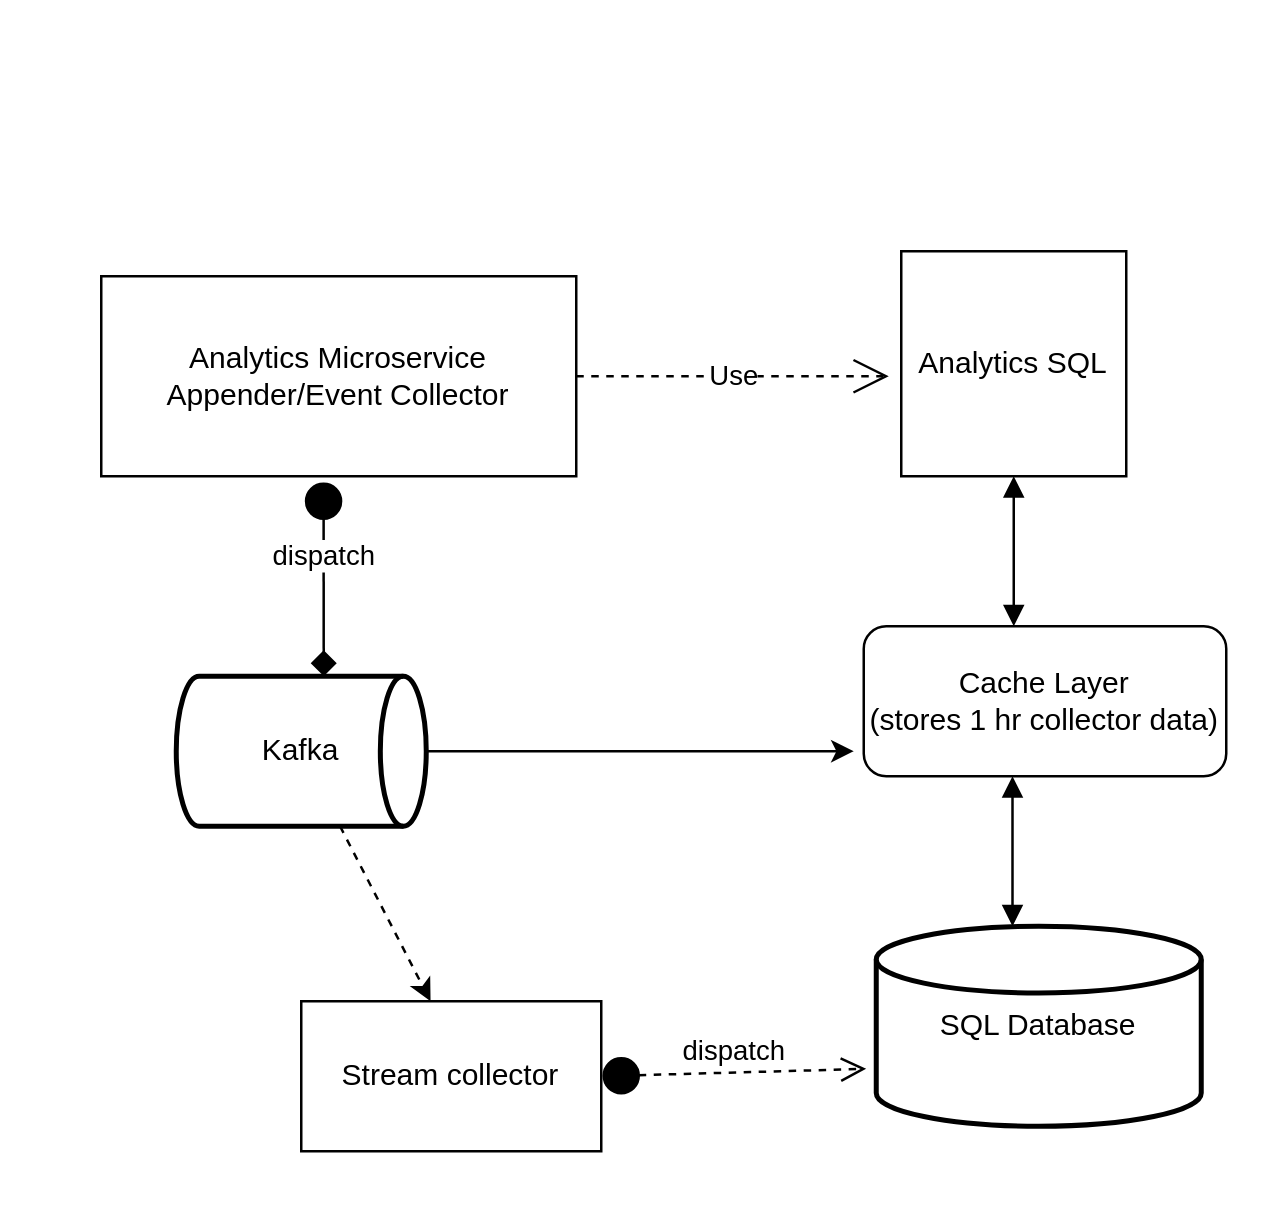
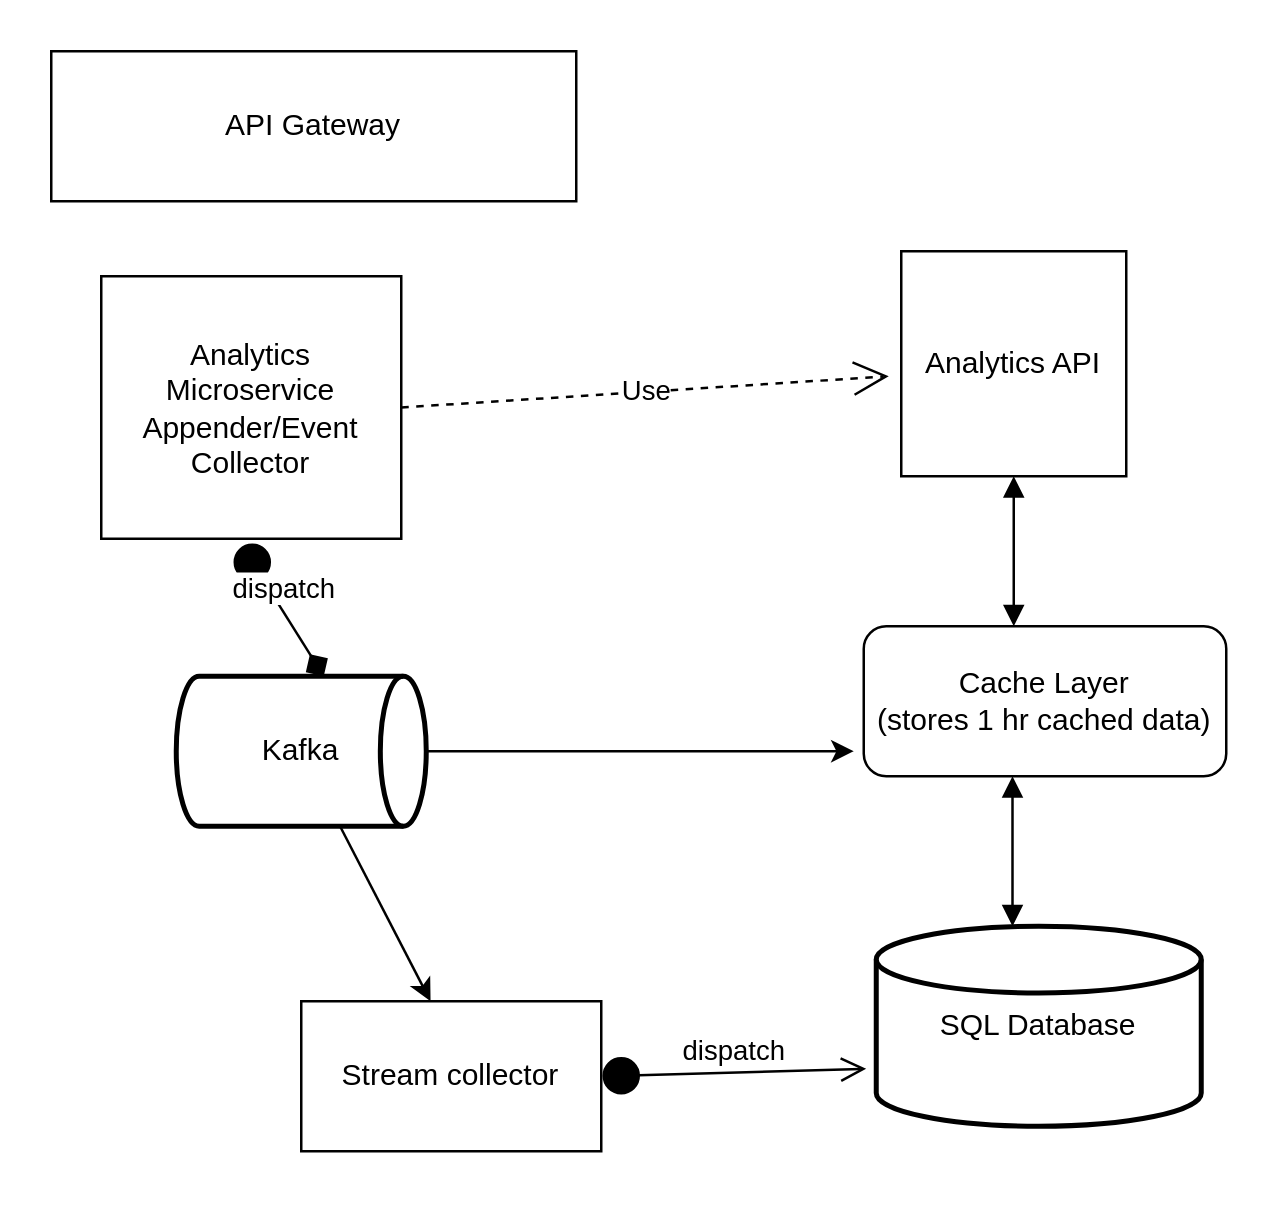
+ <mxCell id="2" value="API Gateway" style="rounded=0;whiteSpace=wrap;html=1;" vertex="1" parent="1"><mxGeometry x="20" y="20" width="210" height="60" as="geometry" /></mxCell>
- <mxCell id="3" value="Analytics SQL" style="whiteSpace=wrap;html=1;aspect=fixed;" vertex="1" parent="1"><mxGeometry x="360" y="100" width="90" height="90" as="geometry" /></mxCell>
+ <mxCell id="3" value="Analytics API" style="whiteSpace=wrap;html=1;aspect=fixed;" vertex="1" parent="1"><mxGeometry x="360" y="100" width="90" height="90" as="geometry" /></mxCell>
- <mxCell id="5" value="&lt;div&gt;Analytics Microservice&lt;/div&gt;&lt;div&gt;Appender/Event Collector&lt;br&gt;&lt;/div&gt;" style="rounded=0;whiteSpace=wrap;html=1;" vertex="1" parent="1"><mxGeometry x="40" y="110" width="190" height="80" as="geometry" /></mxCell>
+ <mxCell id="5" value="&lt;div&gt;Analytics Microservice&lt;/div&gt;&lt;div&gt;Appender/Event Collector&lt;br&gt;&lt;/div&gt;" style="rounded=0;whiteSpace=wrap;html=1;" vertex="1" parent="1"><mxGeometry x="40" y="110" width="120" height="105" as="geometry" /></mxCell>
- <mxCell id="11" value="&lt;div&gt;Cache Layer&lt;/div&gt;&lt;div&gt;(stores 1 hr collector data)&lt;br&gt;&lt;/div&gt;" style="rounded=1;whiteSpace=wrap;html=1;" vertex="1" parent="1"><mxGeometry x="345" y="250" width="145" height="60" as="geometry" /></mxCell>
+ <mxCell id="11" value="&lt;div&gt;Cache Layer&lt;/div&gt;&lt;div&gt;(stores 1 hr cached data)&lt;br&gt;&lt;/div&gt;" style="rounded=1;whiteSpace=wrap;html=1;" vertex="1" parent="1"><mxGeometry x="345" y="250" width="145" height="60" as="geometry" /></mxCell>
- <mxCell id="9" value="" style="endArrow=classic;html=1;entryX=0.431;entryY=0;entryDx=0;entryDy=0;entryPerimeter=0;dashed=1;" edge="1" parent="1" source="7" target="8"><mxGeometry width="50" height="50" relative="1" as="geometry"><mxPoint x="90" y="390" as="sourcePoint" /><mxPoint x="120" y="390" as="targetPoint" /></mxGeometry></mxCell>
+ <mxCell id="9" value="" style="endArrow=classic;html=1;entryX=0.431;entryY=0;entryDx=0;entryDy=0;entryPerimeter=0;" edge="1" parent="1" source="7" target="8"><mxGeometry width="50" height="50" relative="1" as="geometry"><mxPoint x="90" y="390" as="sourcePoint" /><mxPoint x="120" y="390" as="targetPoint" /></mxGeometry></mxCell>
- <mxCell id="14" value="dispatch" style="html=1;verticalAlign=bottom;startArrow=circle;startFill=1;endArrow=open;startSize=6;endSize=8;exitX=1;exitY=0.5;exitDx=0;exitDy=0;entryX=-0.031;entryY=0.713;entryDx=0;entryDy=0;entryPerimeter=0;dashed=1;" edge="1" parent="1" source="8" target="4"><mxGeometry width="80" relative="1" as="geometry"><mxPoint x="259.92" y="356" as="sourcePoint" /><mxPoint x="260" y="444" as="targetPoint" /></mxGeometry></mxCell>
+ <mxCell id="14" value="dispatch" style="html=1;verticalAlign=bottom;startArrow=circle;startFill=1;endArrow=open;startSize=6;endSize=8;exitX=1;exitY=0.5;exitDx=0;exitDy=0;entryX=-0.031;entryY=0.713;entryDx=0;entryDy=0;entryPerimeter=0;" edge="1" parent="1" source="8" target="4"><mxGeometry width="80" relative="1" as="geometry"><mxPoint x="259.92" y="356" as="sourcePoint" /><mxPoint x="260" y="444" as="targetPoint" /></mxGeometry></mxCell>
